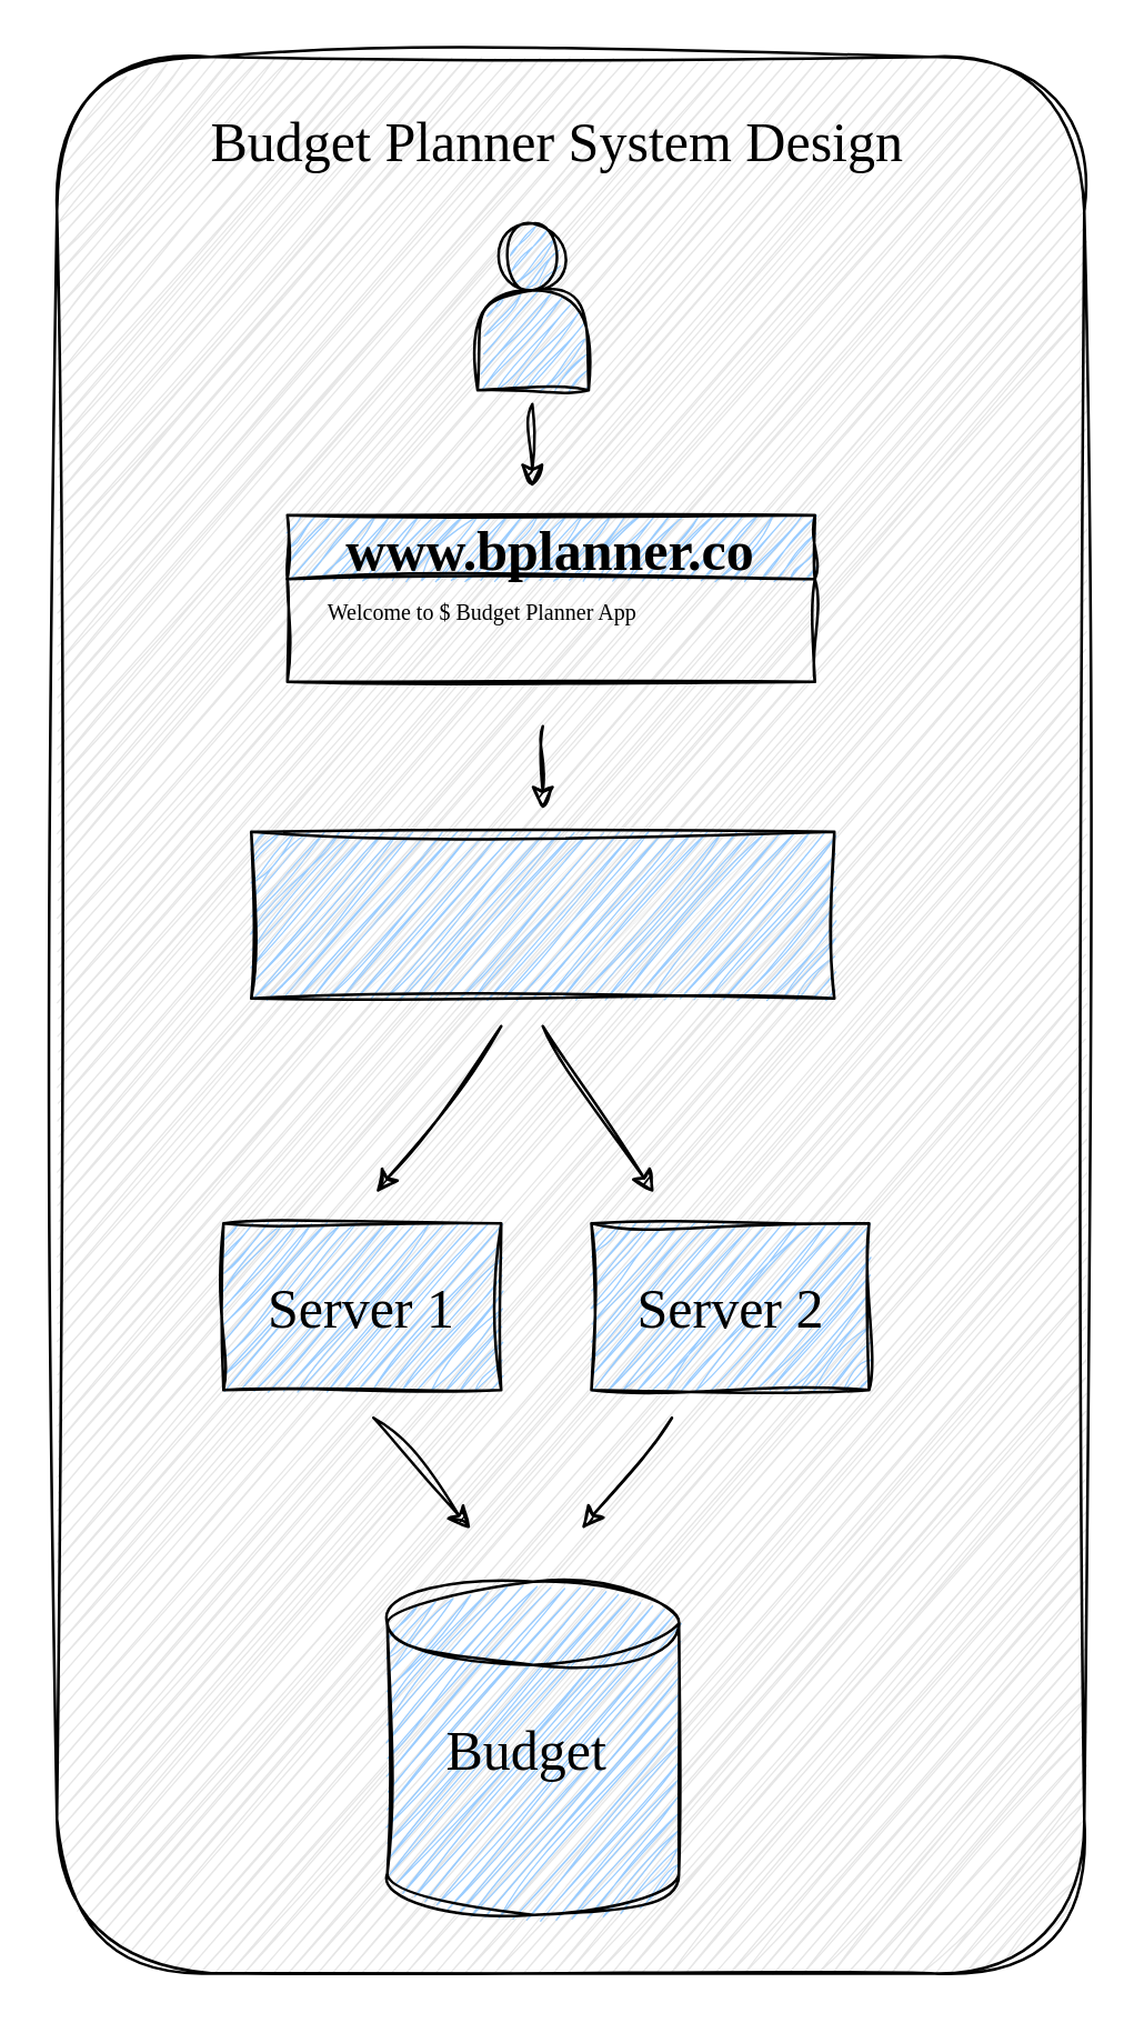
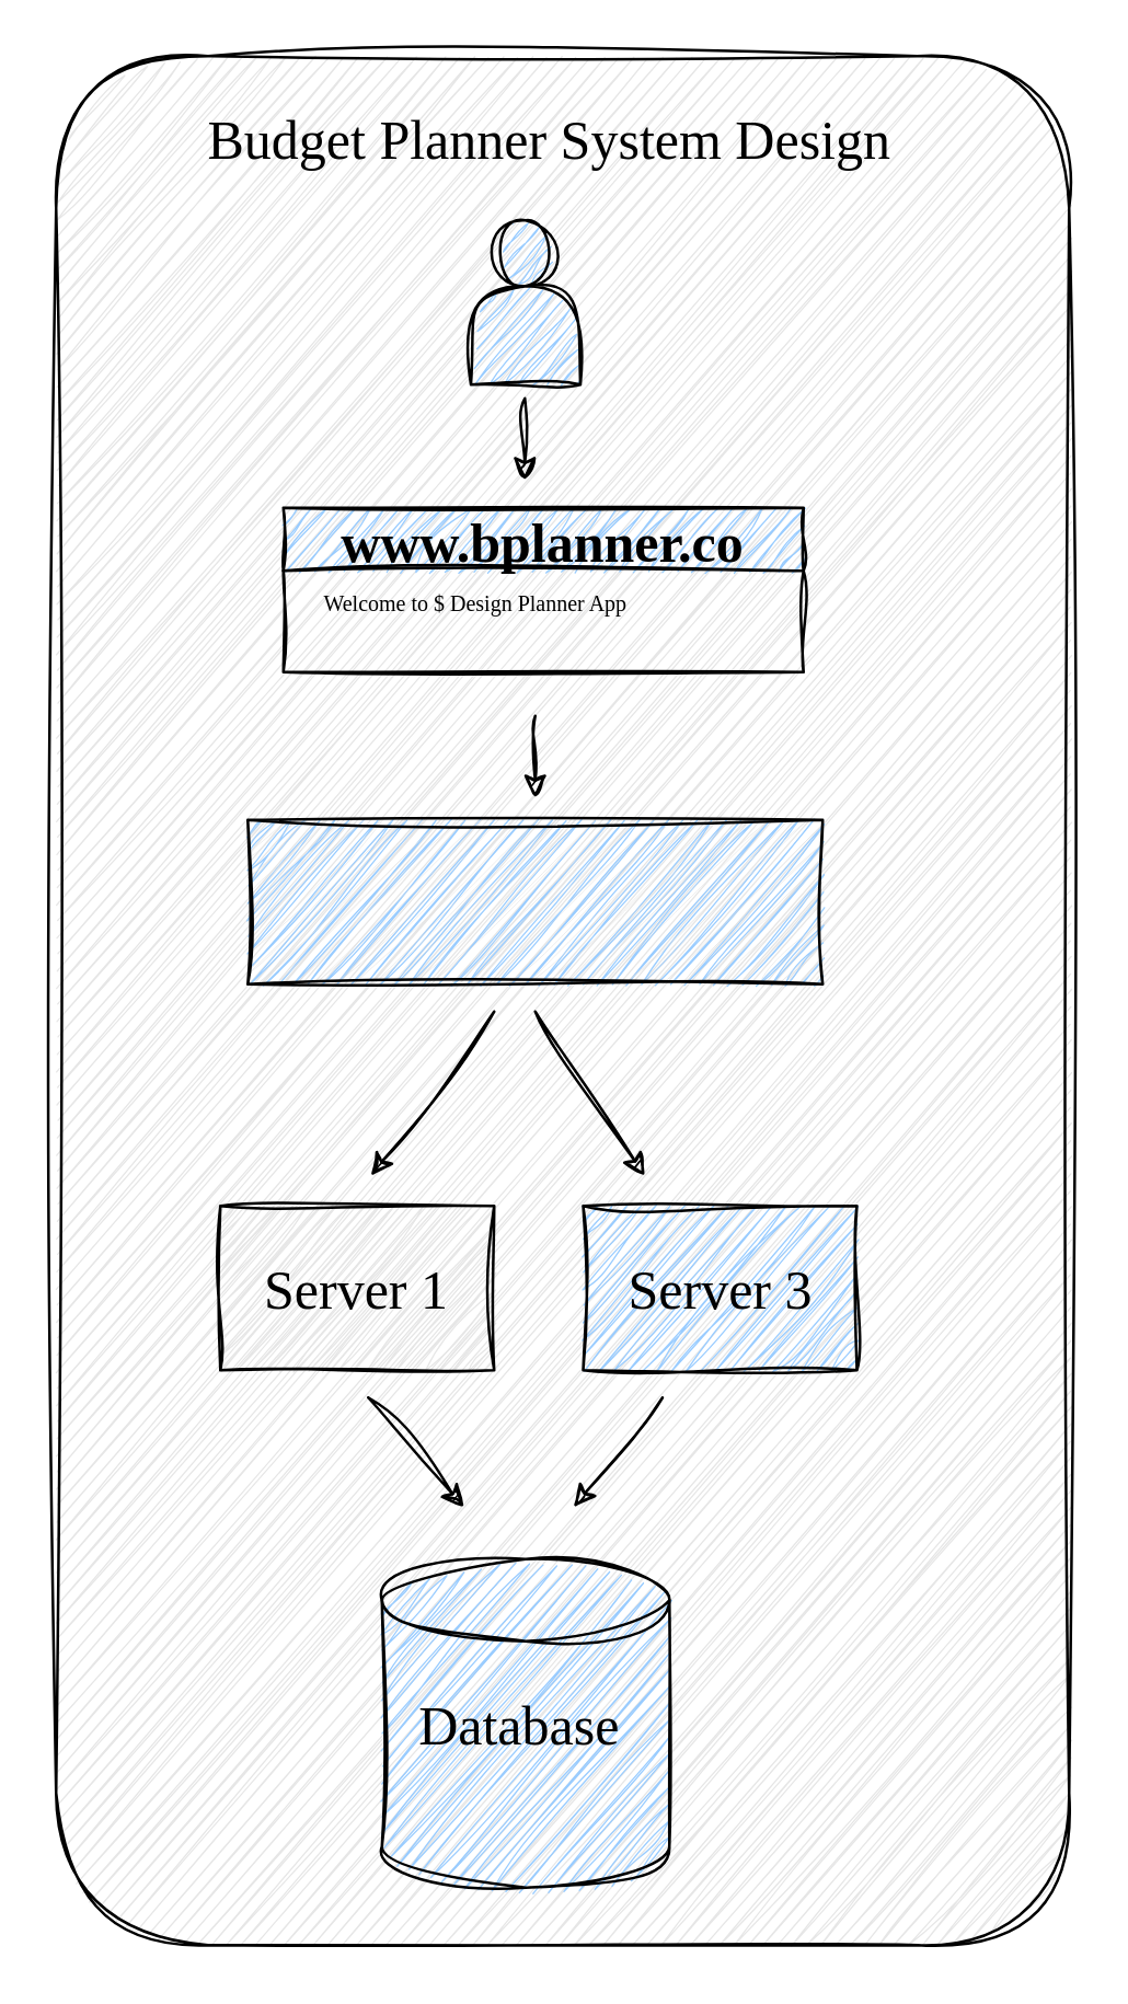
- <mxCell id="15" value="Welcome to $ Budget Planner App&amp;nbsp;" style="text;html=1;align=center;verticalAlign=middle;resizable=0;points=[];autosize=1;strokeColor=none;fillColor=none;fontSize=8;fontFamily=Architects Daughter;" vertex="1" parent="14"><mxGeometry x="-4" y="24.5" width="150" height="20" as="geometry" /></mxCell>
+ <mxCell id="15" value="Welcome to $ Design Planner App&amp;nbsp;" style="text;html=1;align=center;verticalAlign=middle;resizable=0;points=[];autosize=1;strokeColor=none;fillColor=none;fontSize=8;fontFamily=Architects Daughter;" vertex="1" parent="14"><mxGeometry x="-4" y="24.5" width="150" height="20" as="geometry" /></mxCell>
- <mxCell id="5" value="Server 1" style="whiteSpace=wrap;html=1;align=center;verticalAlign=middle;treeFolding=1;treeMoving=1;sketch=1;hachureGap=4;jiggle=2;curveFitting=1;fontFamily=Architects Daughter;fontSource=https%3A%2F%2Ffonts.googleapis.com%2Fcss%3Ffamily%3DArchitects%2BDaughter;fontSize=20;fillColor=#99CCFF;" vertex="1" parent="1"><mxGeometry x="80" y="440" width="100" height="60" as="geometry" /></mxCell>
+ <mxCell id="5" value="Server 1" style="whiteSpace=wrap;html=1;align=center;verticalAlign=middle;treeFolding=1;treeMoving=1;sketch=1;hachureGap=4;jiggle=2;curveFitting=1;fontFamily=Architects Daughter;fontSource=https%3A%2F%2Ffonts.googleapis.com%2Fcss%3Ffamily%3DArchitects%2BDaughter;fontSize=20;fillColor=#e6e6e6;" vertex="1" parent="1"><mxGeometry x="80" y="440" width="100" height="60" as="geometry" /></mxCell>
- <mxCell id="6" value="Server 2" style="whiteSpace=wrap;html=1;align=center;verticalAlign=middle;treeFolding=1;treeMoving=1;sketch=1;hachureGap=4;jiggle=2;curveFitting=1;fontFamily=Architects Daughter;fontSource=https%3A%2F%2Ffonts.googleapis.com%2Fcss%3Ffamily%3DArchitects%2BDaughter;fontSize=20;fillColor=#99CCFF;" vertex="1" parent="1"><mxGeometry x="212.5" y="440" width="100" height="60" as="geometry" /></mxCell>
+ <mxCell id="6" value="Server 3" style="whiteSpace=wrap;html=1;align=center;verticalAlign=middle;treeFolding=1;treeMoving=1;sketch=1;hachureGap=4;jiggle=2;curveFitting=1;fontFamily=Architects Daughter;fontSource=https%3A%2F%2Ffonts.googleapis.com%2Fcss%3Ffamily%3DArchitects%2BDaughter;fontSize=20;fillColor=#99CCFF;" vertex="1" parent="1"><mxGeometry x="212.5" y="440" width="100" height="60" as="geometry" /></mxCell>
- <mxCell id="13" value="Budget" style="text;html=1;align=center;verticalAlign=middle;resizable=0;points=[];autosize=1;strokeColor=none;fillColor=none;fontSize=20;fontFamily=Architects Daughter;" vertex="1" parent="1"><mxGeometry x="134" y="609" width="110" height="40" as="geometry" /></mxCell>
+ <mxCell id="13" value="Database" style="text;html=1;align=center;verticalAlign=middle;resizable=0;points=[];autosize=1;strokeColor=none;fillColor=none;fontSize=20;fontFamily=Architects Daughter;" vertex="1" parent="1"><mxGeometry x="134" y="609" width="110" height="40" as="geometry" /></mxCell>
